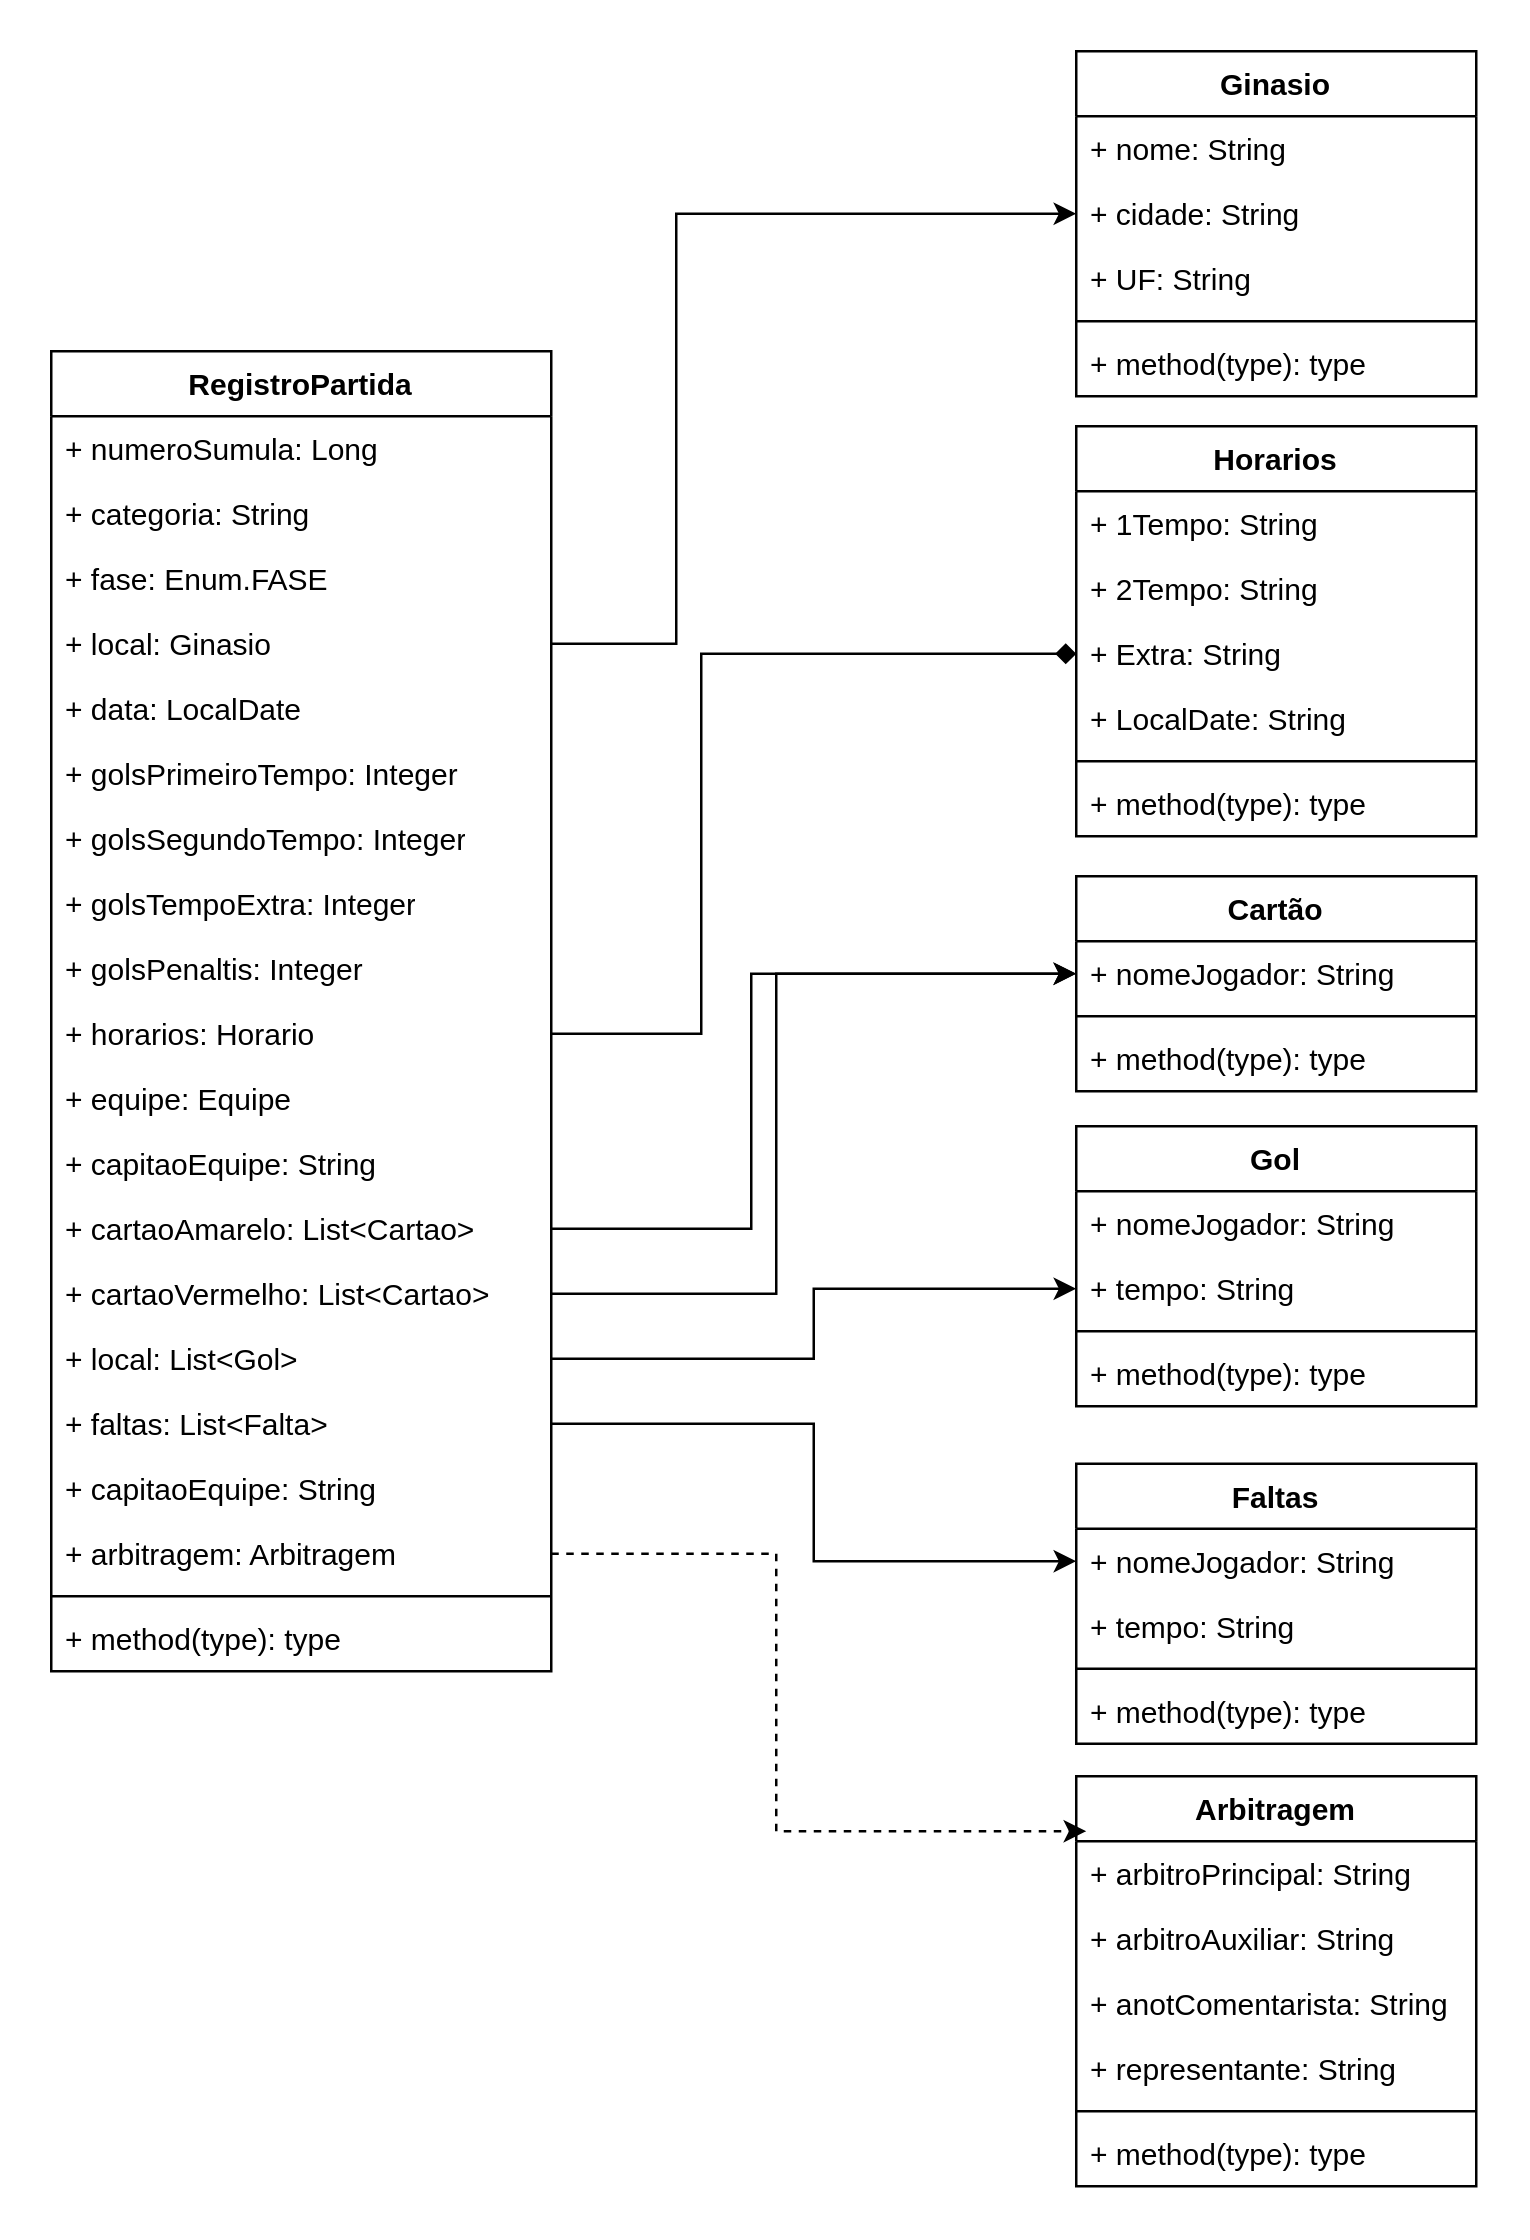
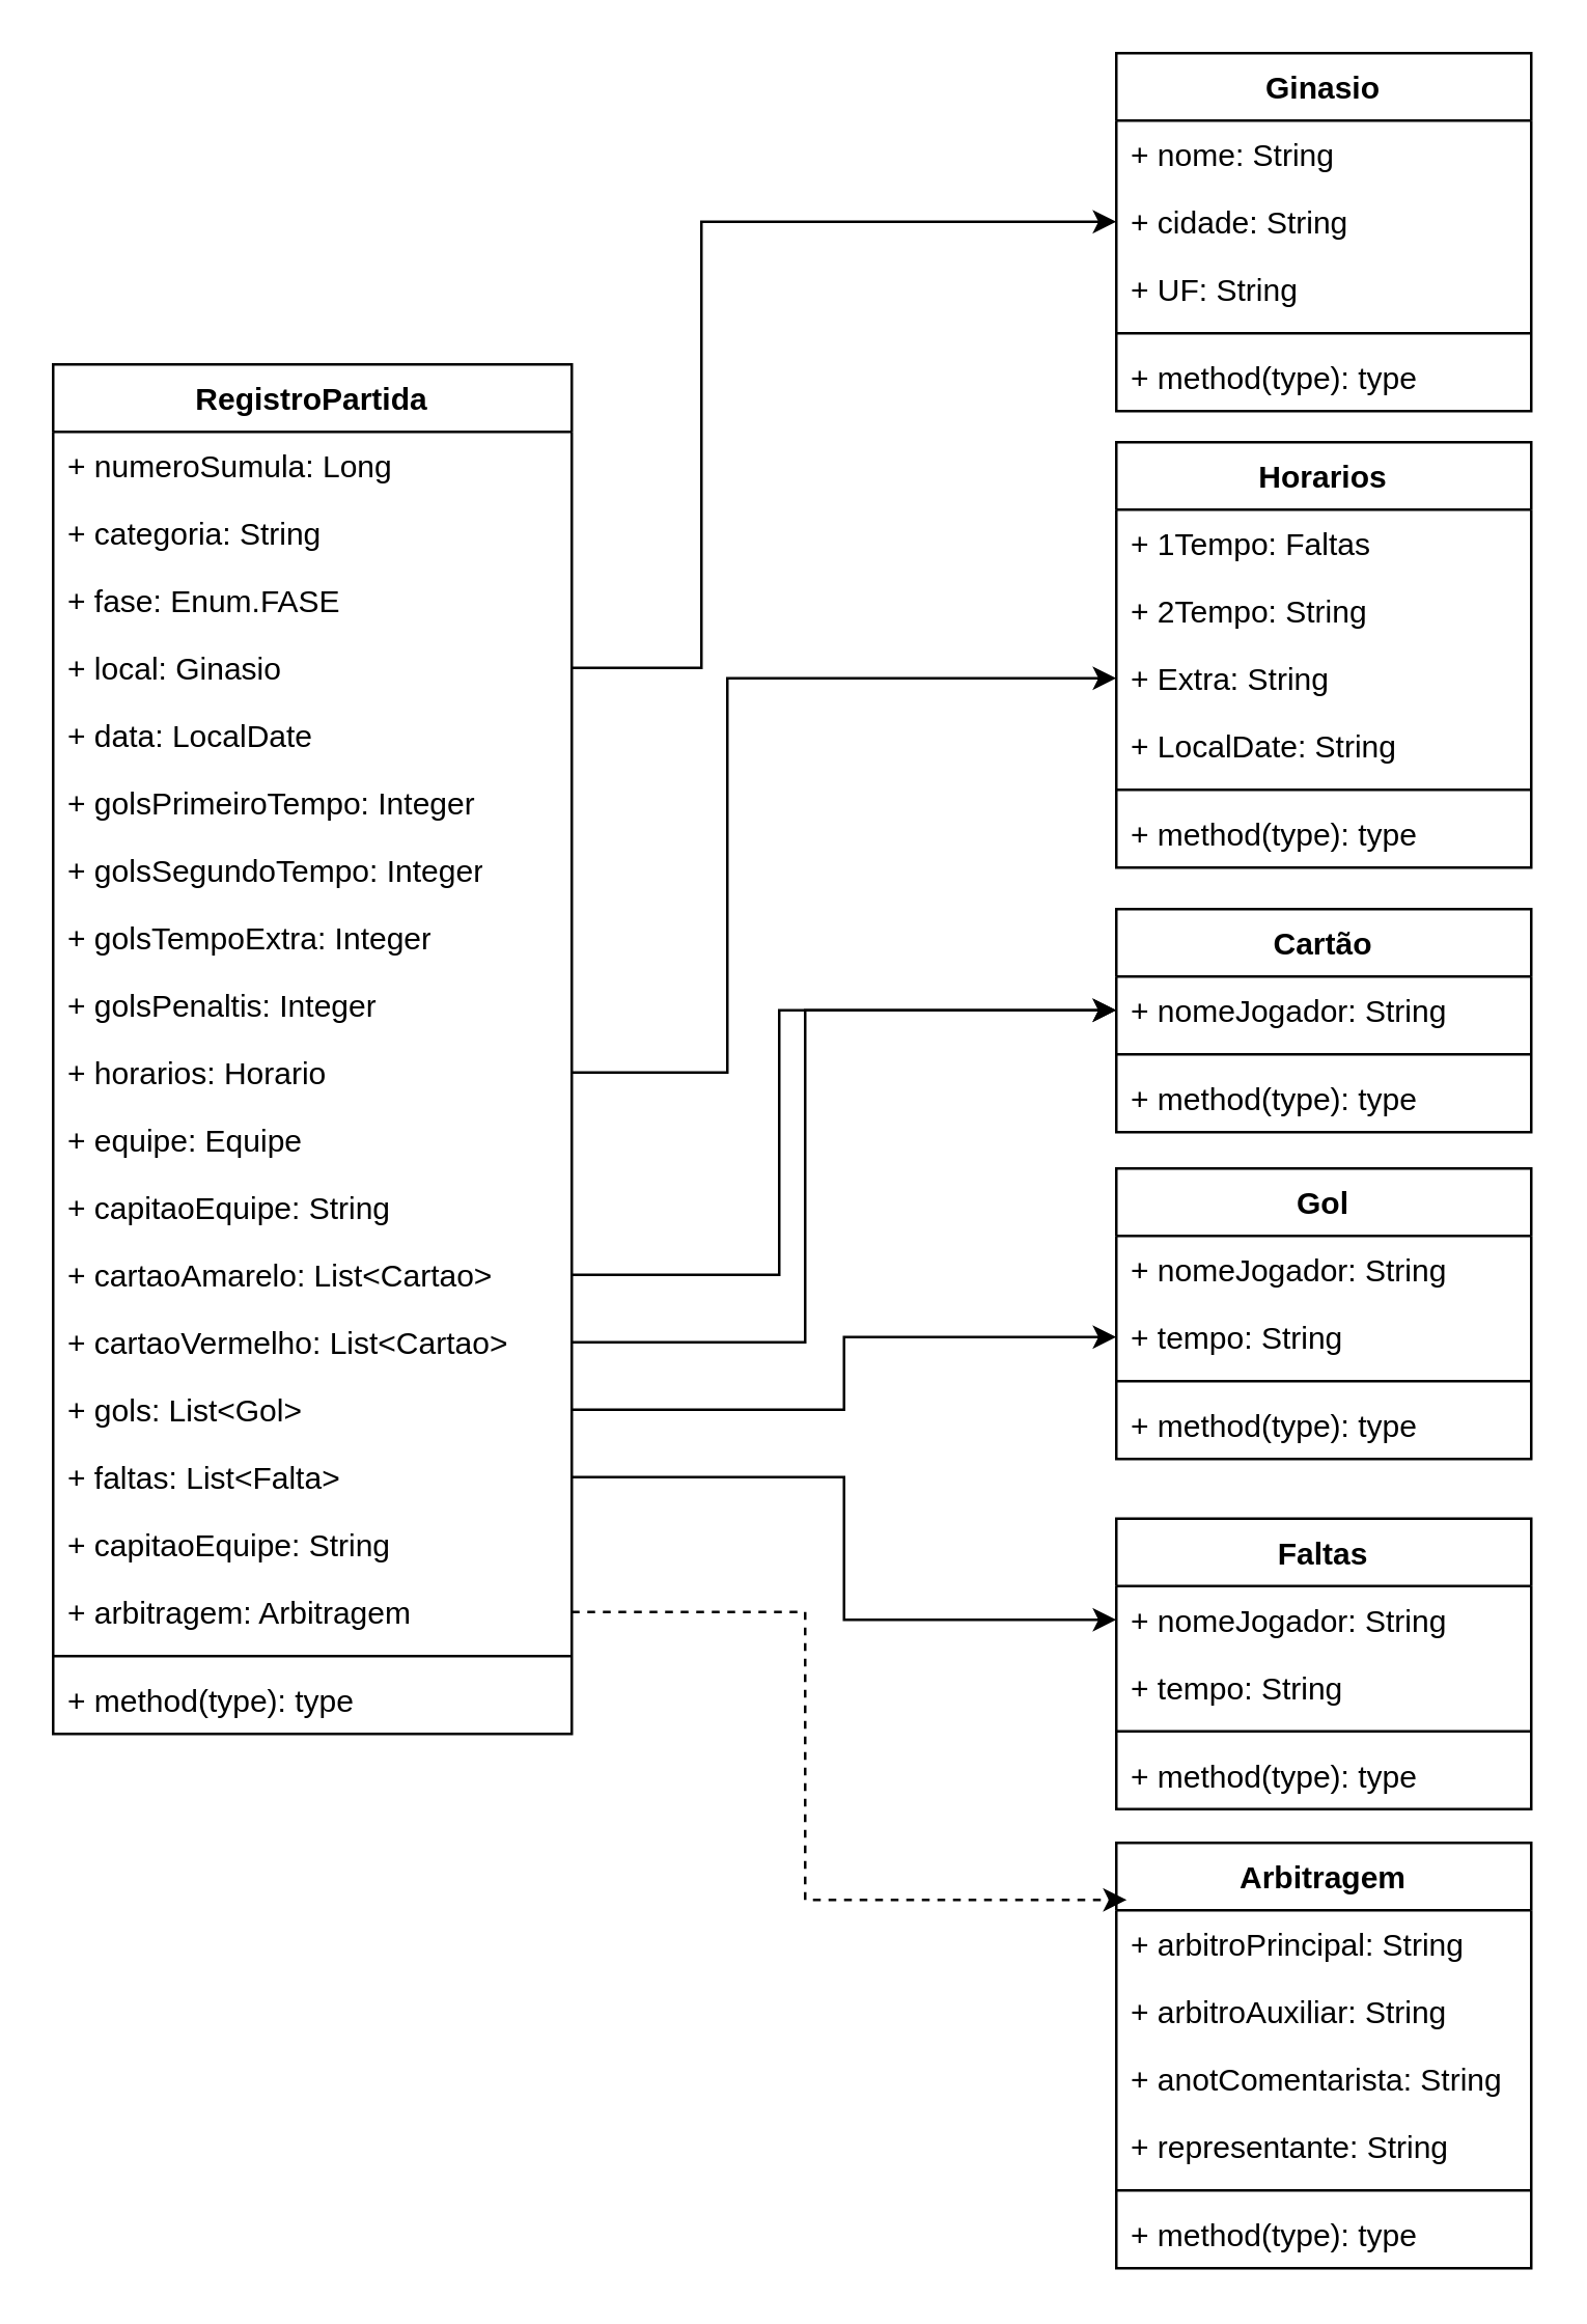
- <mxCell id="31" value="+ 1Tempo: String" style="text;strokeColor=none;fillColor=none;align=left;verticalAlign=top;spacingLeft=4;spacingRight=4;overflow=hidden;rotatable=0;points=[[0,0.5],[1,0.5]];portConstraint=eastwest;whiteSpace=wrap;html=1;" vertex="1" parent="30"><mxGeometry y="26" width="160" height="26" as="geometry" /></mxCell>
+ <mxCell id="31" value="+ 1Tempo: Faltas" style="text;strokeColor=none;fillColor=none;align=left;verticalAlign=top;spacingLeft=4;spacingRight=4;overflow=hidden;rotatable=0;points=[[0,0.5],[1,0.5]];portConstraint=eastwest;whiteSpace=wrap;html=1;" vertex="1" parent="30"><mxGeometry y="26" width="160" height="26" as="geometry" /></mxCell>
- <mxCell id="37" style="edgeStyle=orthogonalEdgeStyle;rounded=0;orthogonalLoop=1;jettySize=auto;html=1;exitX=1;exitY=0.5;exitDx=0;exitDy=0;entryX=0;entryY=0.5;entryDx=0;entryDy=0;endArrow=diamond;" edge="1" parent="1" source="12" target="33"><mxGeometry relative="1" as="geometry"><Array as="points"><mxPoint x="280" y="413" /><mxPoint x="280" y="261" /></Array></mxGeometry></mxCell>
+ <mxCell id="37" style="edgeStyle=orthogonalEdgeStyle;rounded=0;orthogonalLoop=1;jettySize=auto;html=1;exitX=1;exitY=0.5;exitDx=0;exitDy=0;entryX=0;entryY=0.5;entryDx=0;entryDy=0;" edge="1" parent="1" source="12" target="33"><mxGeometry relative="1" as="geometry"><Array as="points"><mxPoint x="280" y="413" /><mxPoint x="280" y="261" /></Array></mxGeometry></mxCell>
- <mxCell id="17" value="+ local: List&amp;lt;Gol&amp;gt;" style="text;strokeColor=none;fillColor=none;align=left;verticalAlign=top;spacingLeft=4;spacingRight=4;overflow=hidden;rotatable=0;points=[[0,0.5],[1,0.5]];portConstraint=eastwest;whiteSpace=wrap;html=1;" vertex="1" parent="2"><mxGeometry y="390" width="200" height="26" as="geometry" /></mxCell>
+ <mxCell id="17" value="+ gols: List&amp;lt;Gol&amp;gt;" style="text;strokeColor=none;fillColor=none;align=left;verticalAlign=top;spacingLeft=4;spacingRight=4;overflow=hidden;rotatable=0;points=[[0,0.5],[1,0.5]];portConstraint=eastwest;whiteSpace=wrap;html=1;" vertex="1" parent="2"><mxGeometry y="390" width="200" height="26" as="geometry" /></mxCell>
